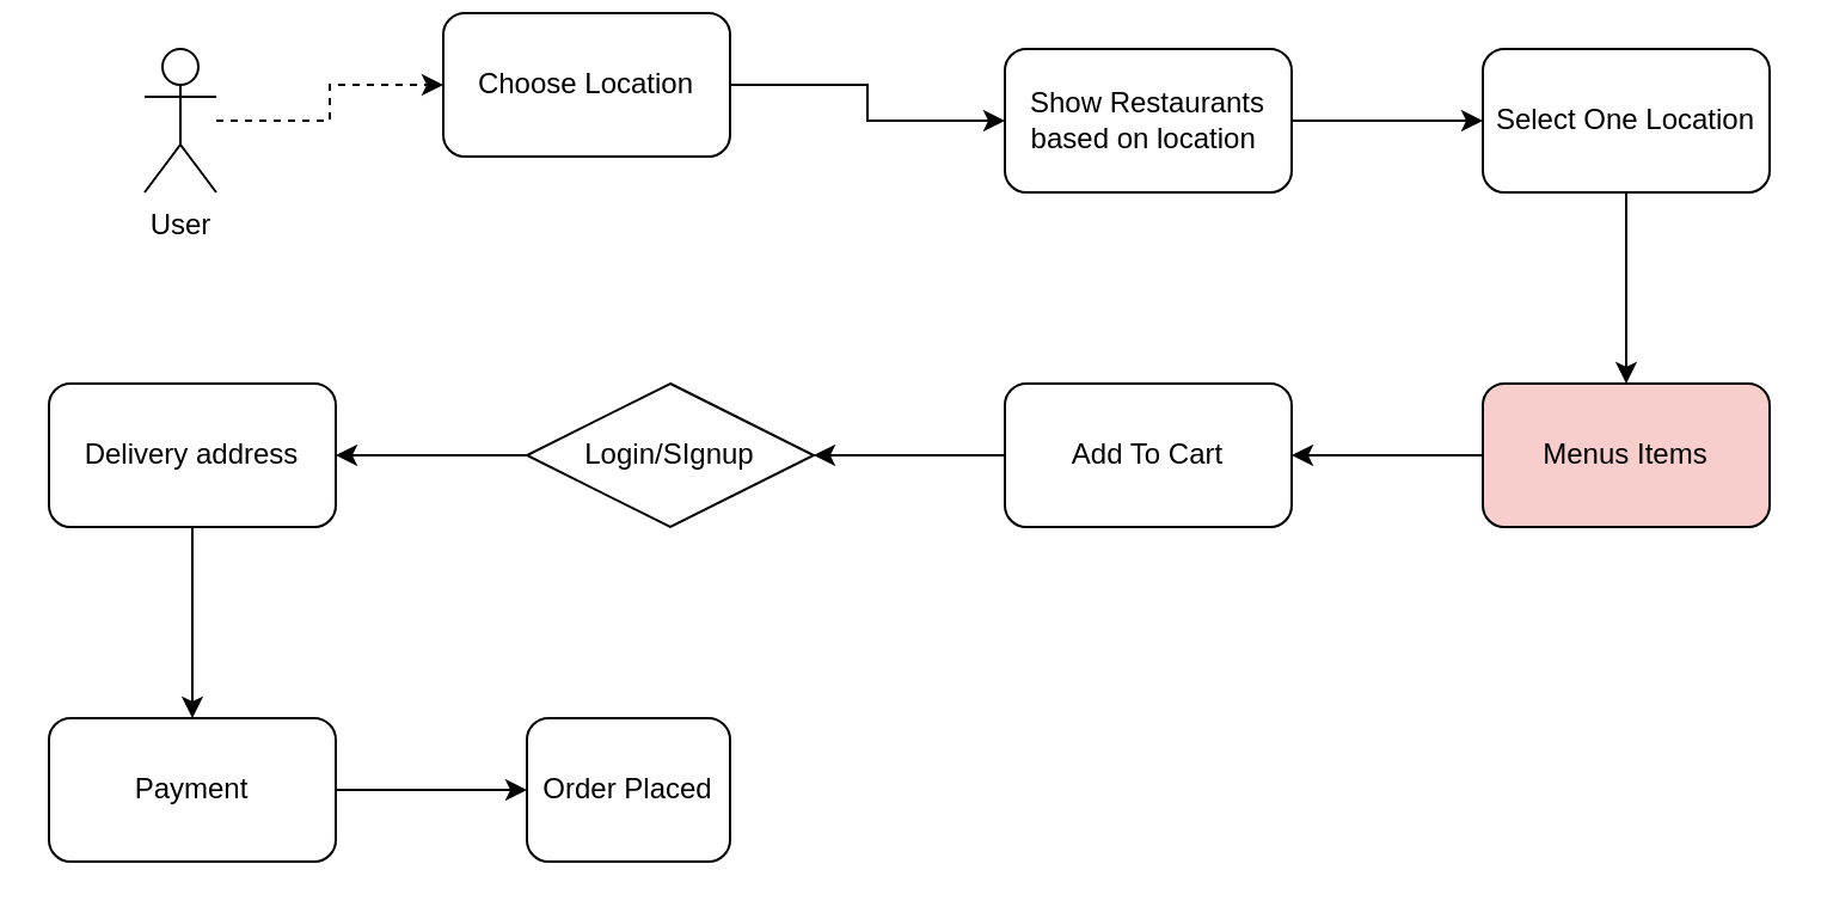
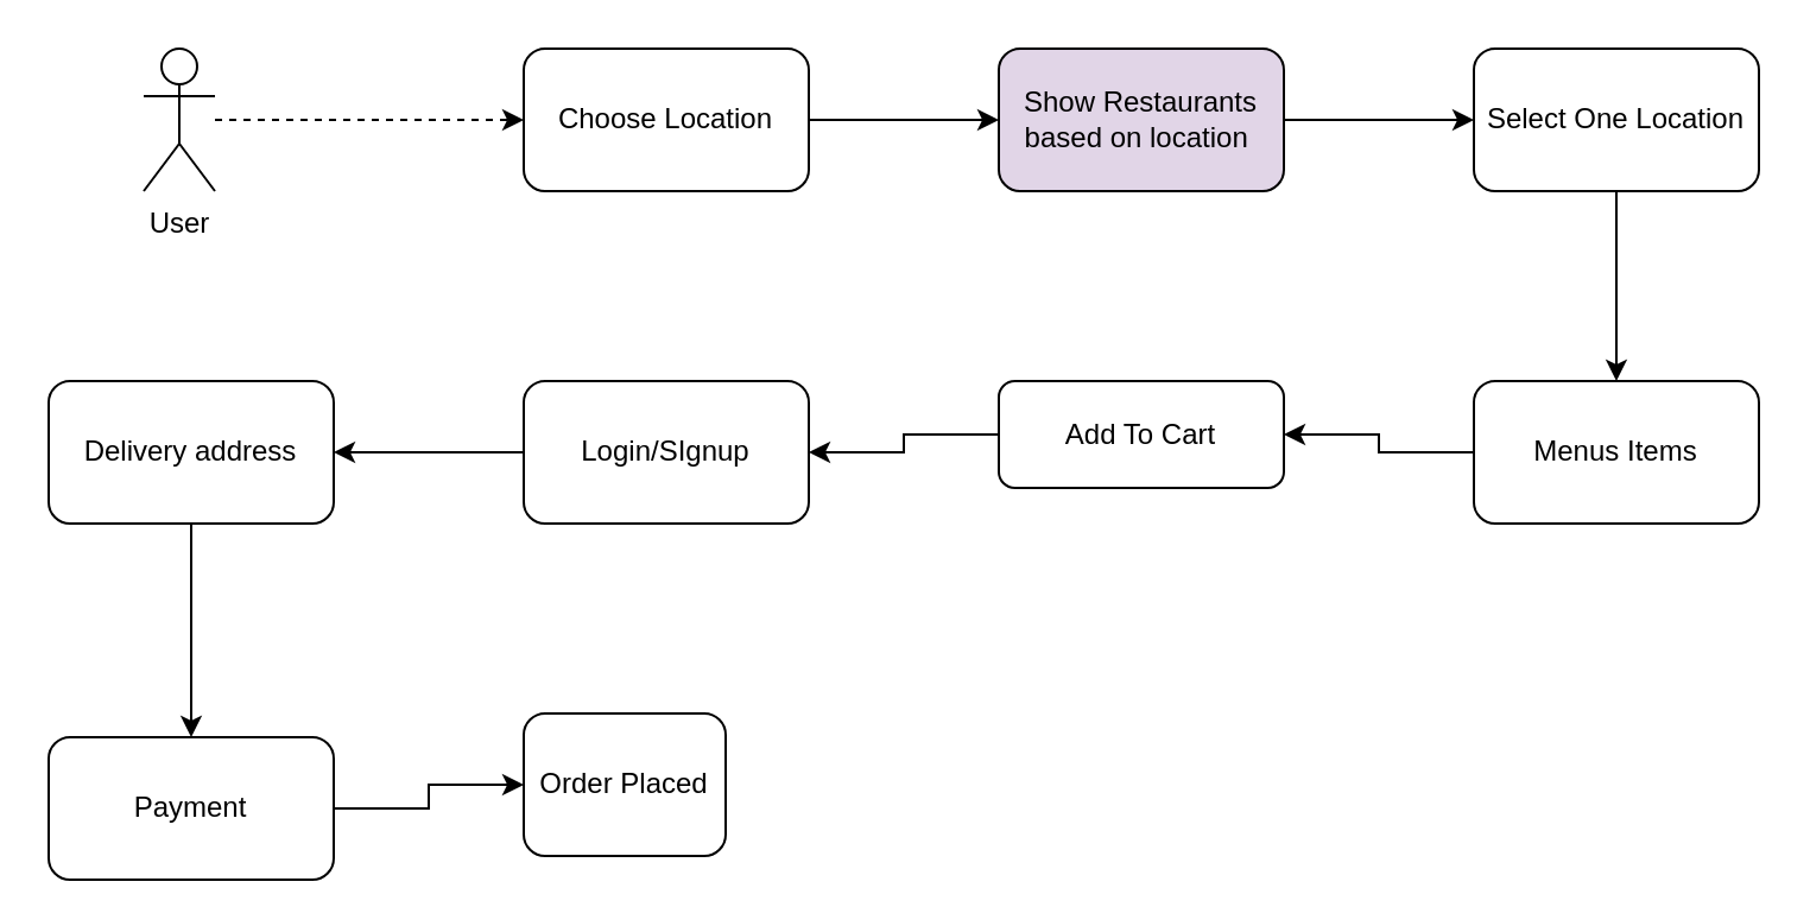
- <mxCell id="5" value="Choose Location" style="rounded=1;whiteSpace=wrap;html=1;" vertex="1" parent="1"><mxGeometry x="185" y="5" width="120" height="60" as="geometry" /></mxCell>
+ <mxCell id="5" value="Choose Location" style="rounded=1;whiteSpace=wrap;html=1;" vertex="1" parent="1"><mxGeometry x="220" y="20" width="120" height="60" as="geometry" /></mxCell>
- <mxCell id="7" value="Show Restaurants based on location&amp;nbsp;" style="whiteSpace=wrap;html=1;rounded=1;" vertex="1" parent="1"><mxGeometry x="420" y="20" width="120" height="60" as="geometry" /></mxCell>
+ <mxCell id="7" value="Show Restaurants based on location&amp;nbsp;" style="whiteSpace=wrap;html=1;rounded=1;fillColor=#e1d5e7;" vertex="1" parent="1"><mxGeometry x="420" y="20" width="120" height="60" as="geometry" /></mxCell>
- <mxCell id="15" value="Login/SIgnup" style="rhombus;whiteSpace=wrap;html=1;" vertex="1" parent="1"><mxGeometry x="220" y="160" width="120" height="60" as="geometry" /></mxCell>
+ <mxCell id="15" value="Login/SIgnup" style="whiteSpace=wrap;html=1;rounded=1;" vertex="1" parent="1"><mxGeometry x="220" y="160" width="120" height="60" as="geometry" /></mxCell>
- <mxCell id="13" value="Add To Cart" style="whiteSpace=wrap;html=1;rounded=1;" vertex="1" parent="1"><mxGeometry x="420" y="160" width="120" height="60" as="geometry" /></mxCell>
+ <mxCell id="13" value="Add To Cart" style="whiteSpace=wrap;html=1;rounded=1;" vertex="1" parent="1"><mxGeometry x="420" y="160" width="120" height="45" as="geometry" /></mxCell>
- <mxCell id="11" value="Menus Items" style="whiteSpace=wrap;html=1;rounded=1;fillColor=#f8cecc;" vertex="1" parent="1"><mxGeometry x="620" y="160" width="120" height="60" as="geometry" /></mxCell>
+ <mxCell id="11" value="Menus Items" style="whiteSpace=wrap;html=1;rounded=1;" vertex="1" parent="1"><mxGeometry x="620" y="160" width="120" height="60" as="geometry" /></mxCell>
- <mxCell id="19" value="Payment" style="whiteSpace=wrap;html=1;rounded=1;" vertex="1" parent="1"><mxGeometry x="20" y="300" width="120" height="60" as="geometry" /></mxCell>
+ <mxCell id="19" value="Payment" style="whiteSpace=wrap;html=1;rounded=1;" vertex="1" parent="1"><mxGeometry x="20" y="310" width="120" height="60" as="geometry" /></mxCell>
